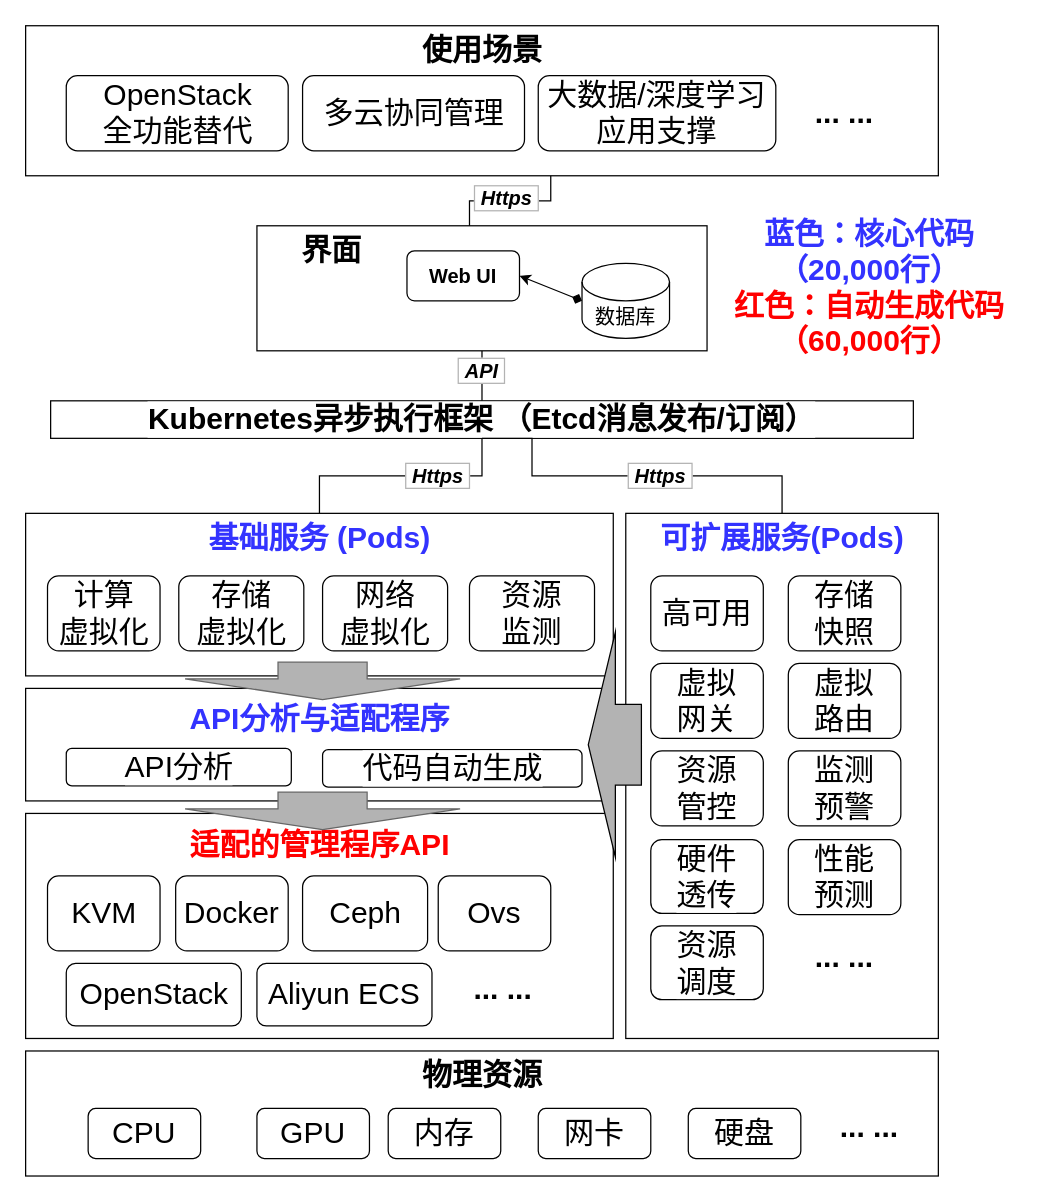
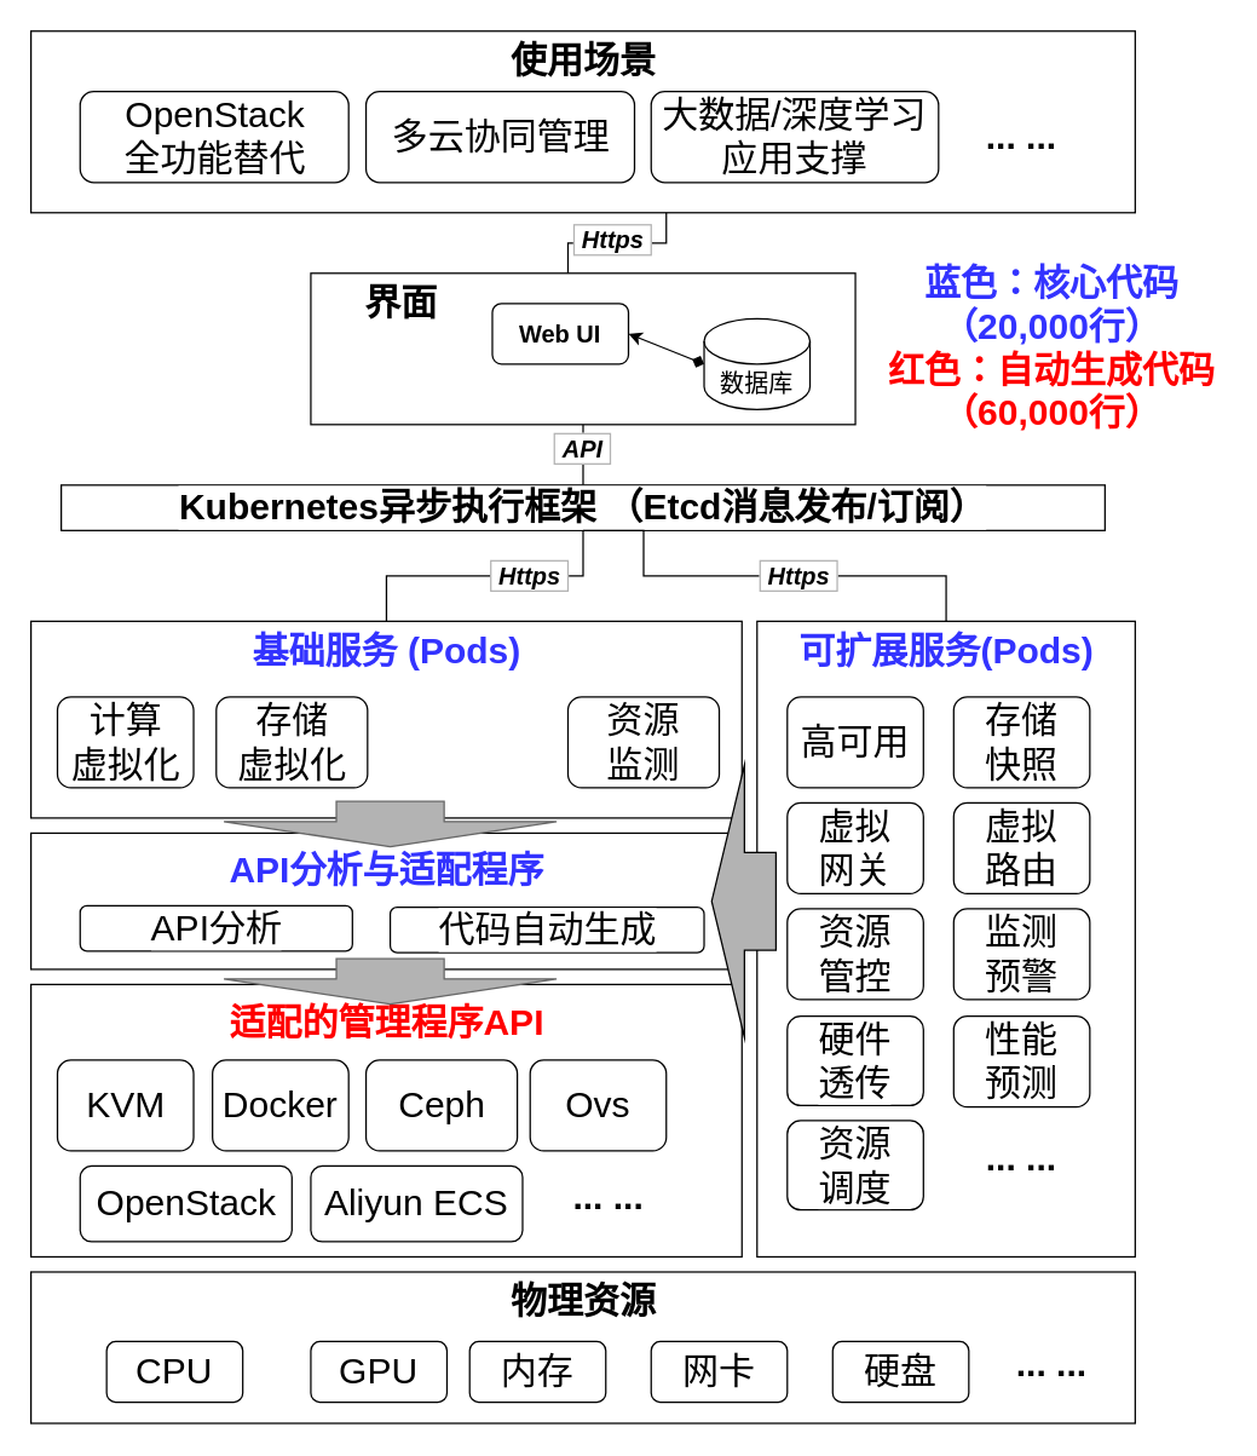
- <mxCell id="19" value="网络&lt;br&gt;虚拟化" style="rounded=1;whiteSpace=wrap;html=1;labelBackgroundColor=#ffffff;fontSize=24;" parent="1" vertex="1"><mxGeometry x="257.5" y="460" width="100" height="60" as="geometry" /></mxCell>
